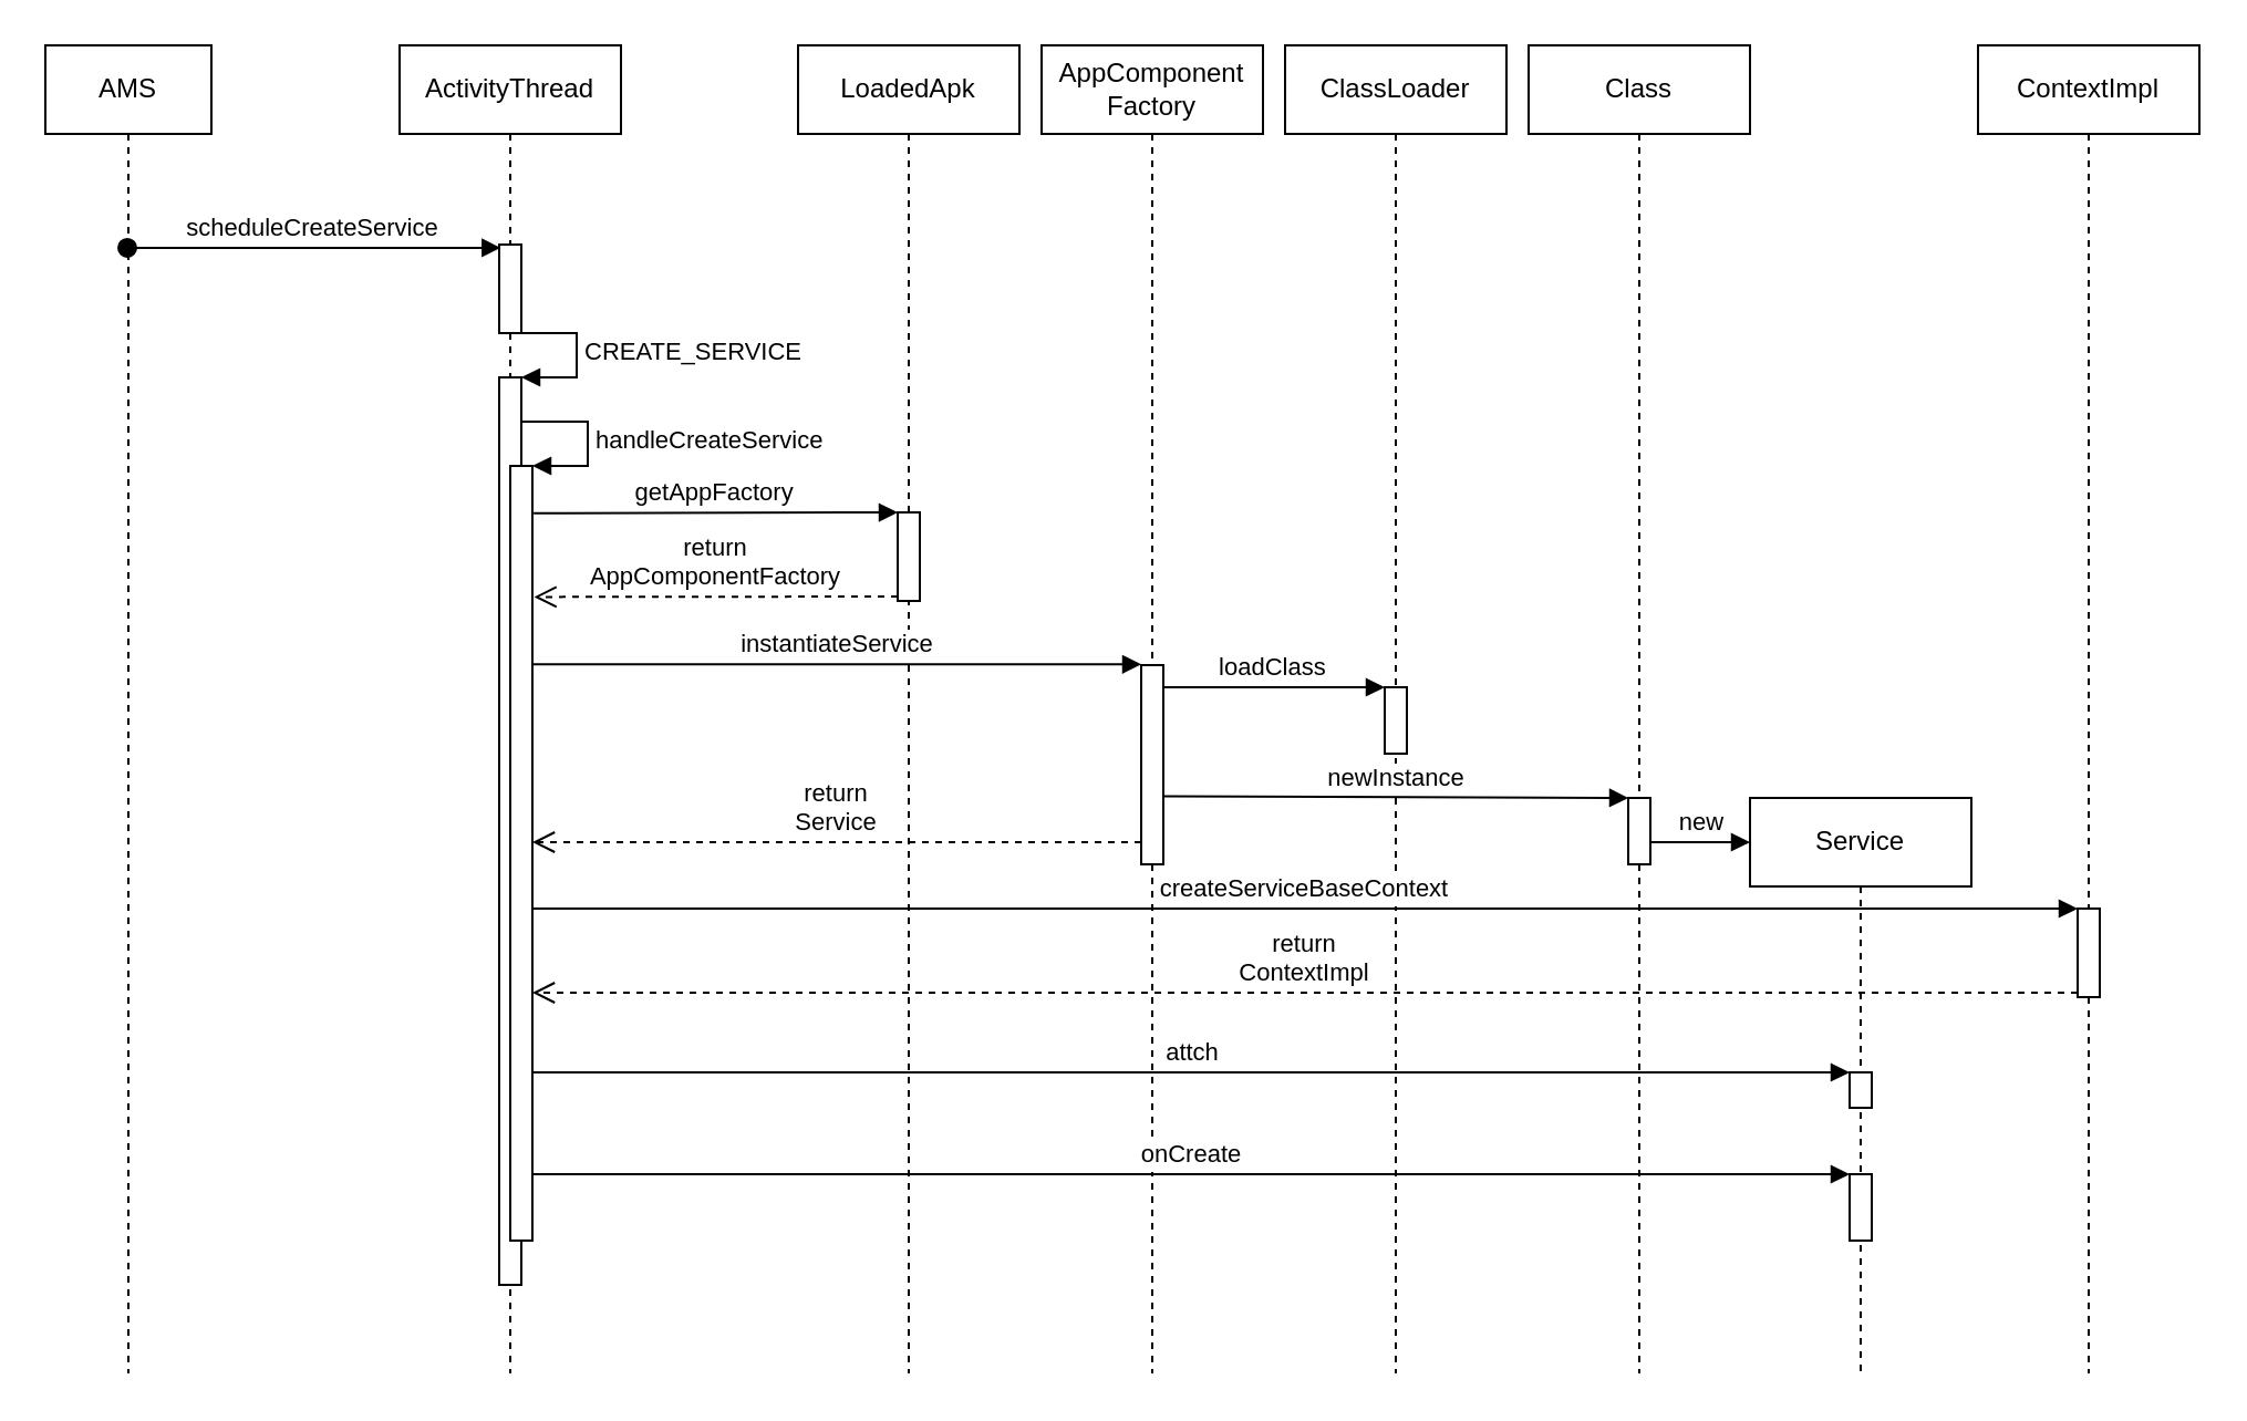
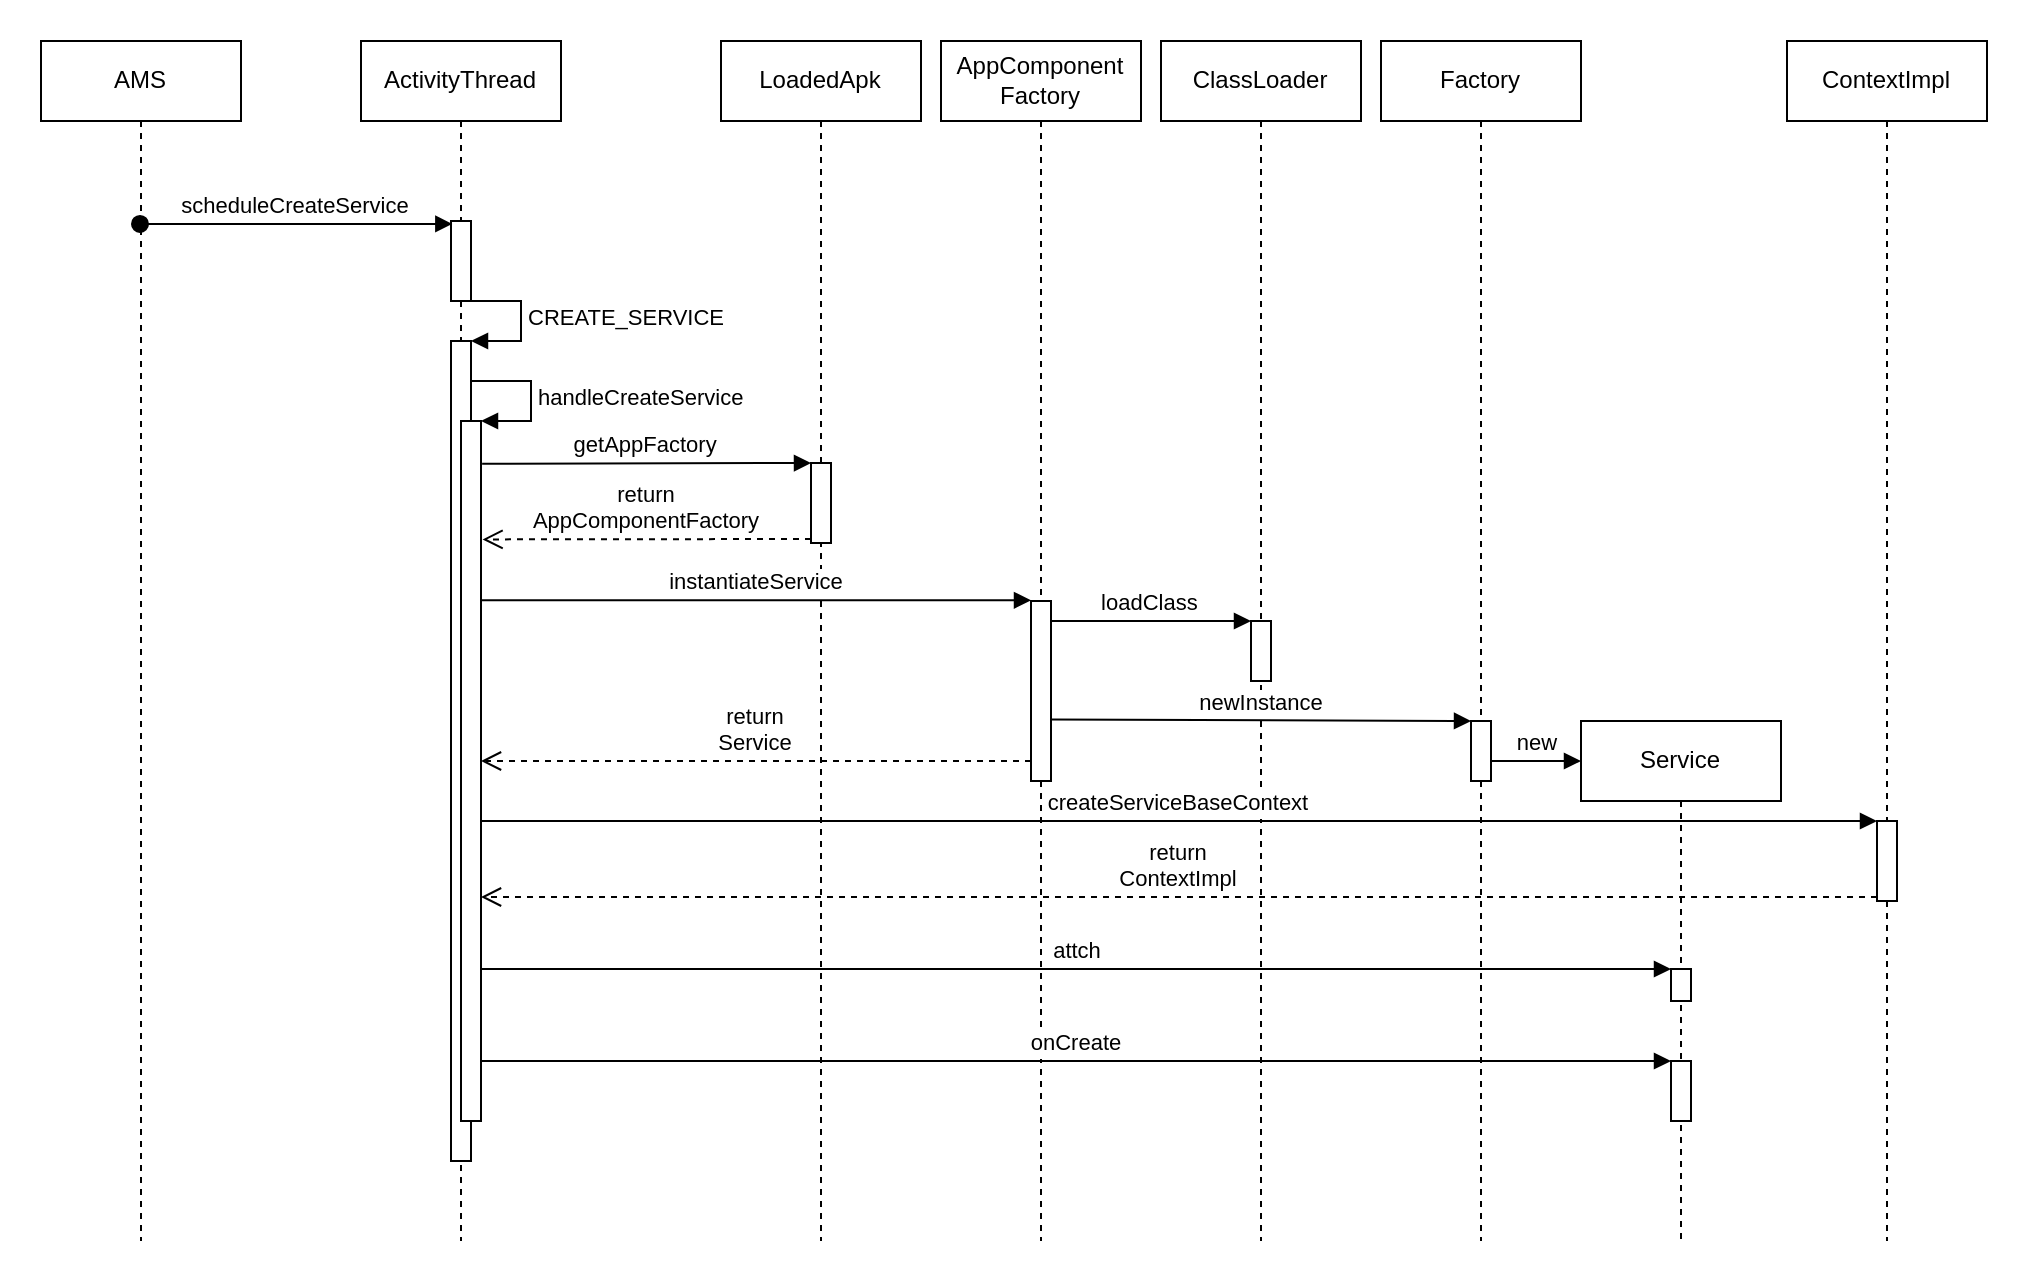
- <mxCell id="21" value="Class" style="shape=umlLifeline;perimeter=lifelinePerimeter;whiteSpace=wrap;html=1;container=1;collapsible=0;recursiveResize=0;outlineConnect=0;" vertex="1" parent="1"><mxGeometry x="690" y="20" width="100" height="600" as="geometry" /></mxCell>
+ <mxCell id="21" value="Factory" style="shape=umlLifeline;perimeter=lifelinePerimeter;whiteSpace=wrap;html=1;container=1;collapsible=0;recursiveResize=0;outlineConnect=0;" vertex="1" parent="1"><mxGeometry x="690" y="20" width="100" height="600" as="geometry" /></mxCell>
- <mxCell id="8" value="AMS" style="shape=umlLifeline;perimeter=lifelinePerimeter;whiteSpace=wrap;html=1;container=1;collapsible=0;recursiveResize=0;outlineConnect=0;" vertex="1" parent="1"><mxGeometry x="20" y="20" width="75" height="600" as="geometry" /></mxCell>
+ <mxCell id="8" value="AMS" style="shape=umlLifeline;perimeter=lifelinePerimeter;whiteSpace=wrap;html=1;container=1;collapsible=0;recursiveResize=0;outlineConnect=0;" vertex="1" parent="1"><mxGeometry x="20" y="20" width="100" height="600" as="geometry" /></mxCell>
